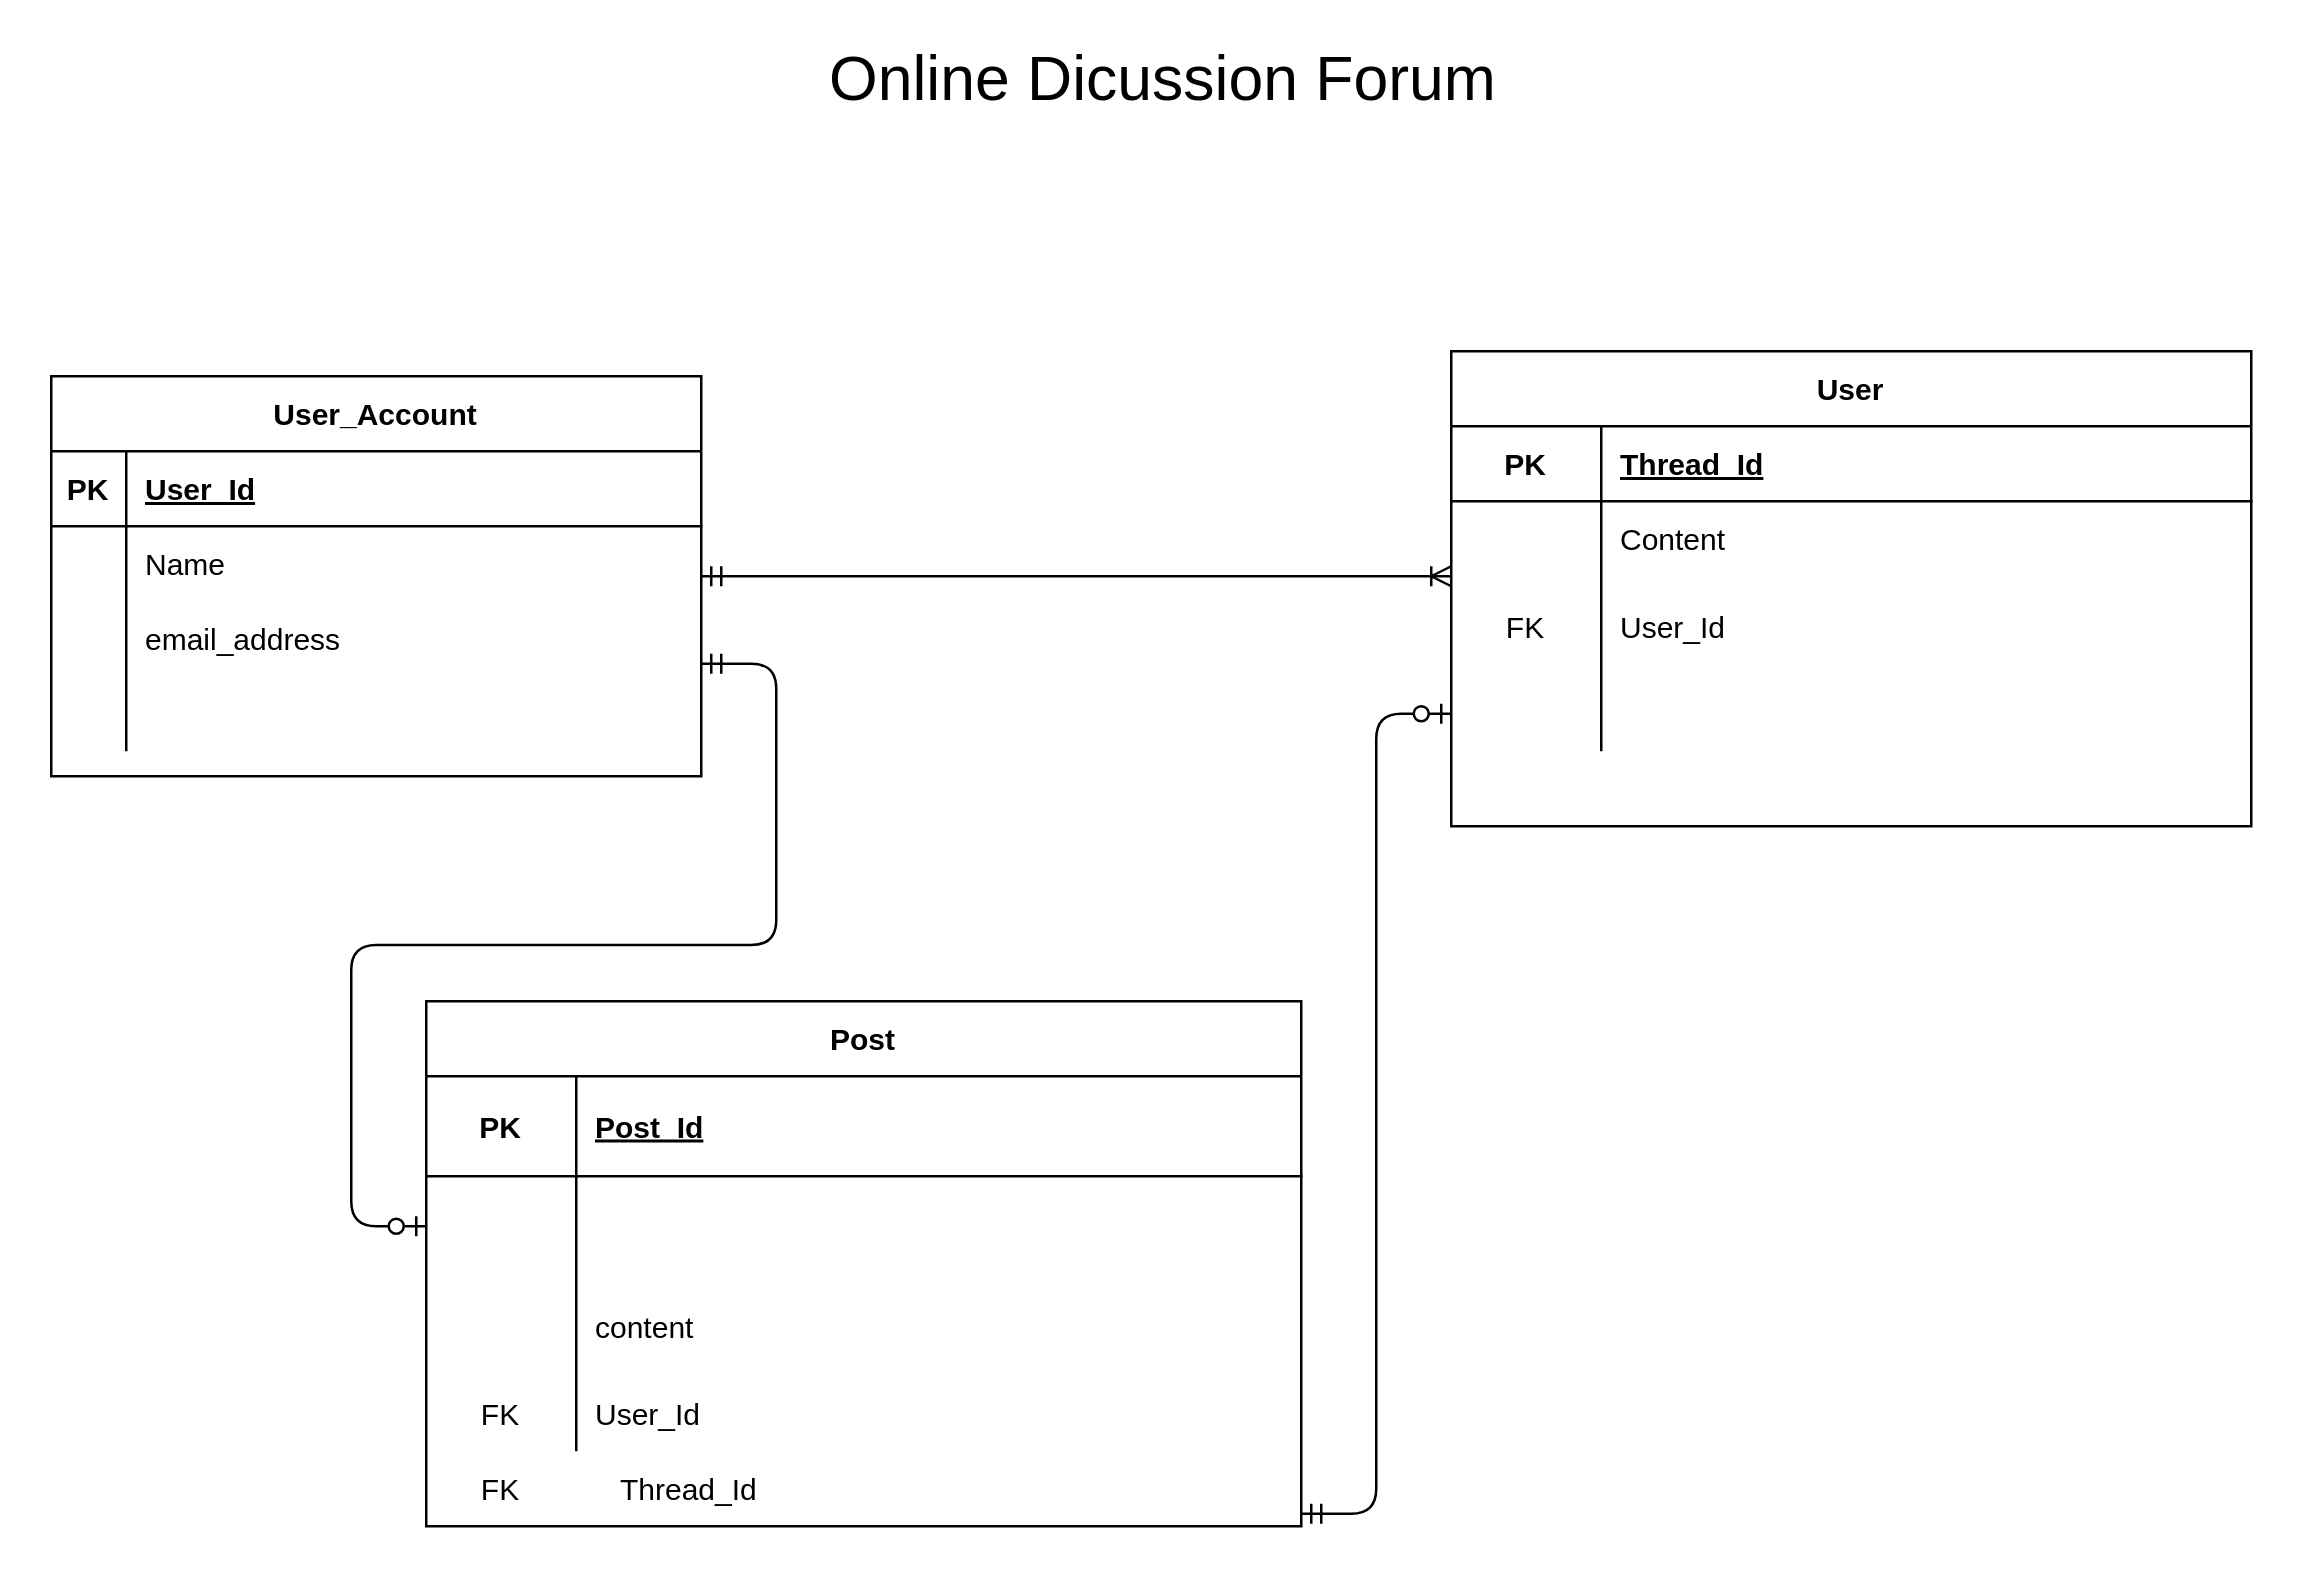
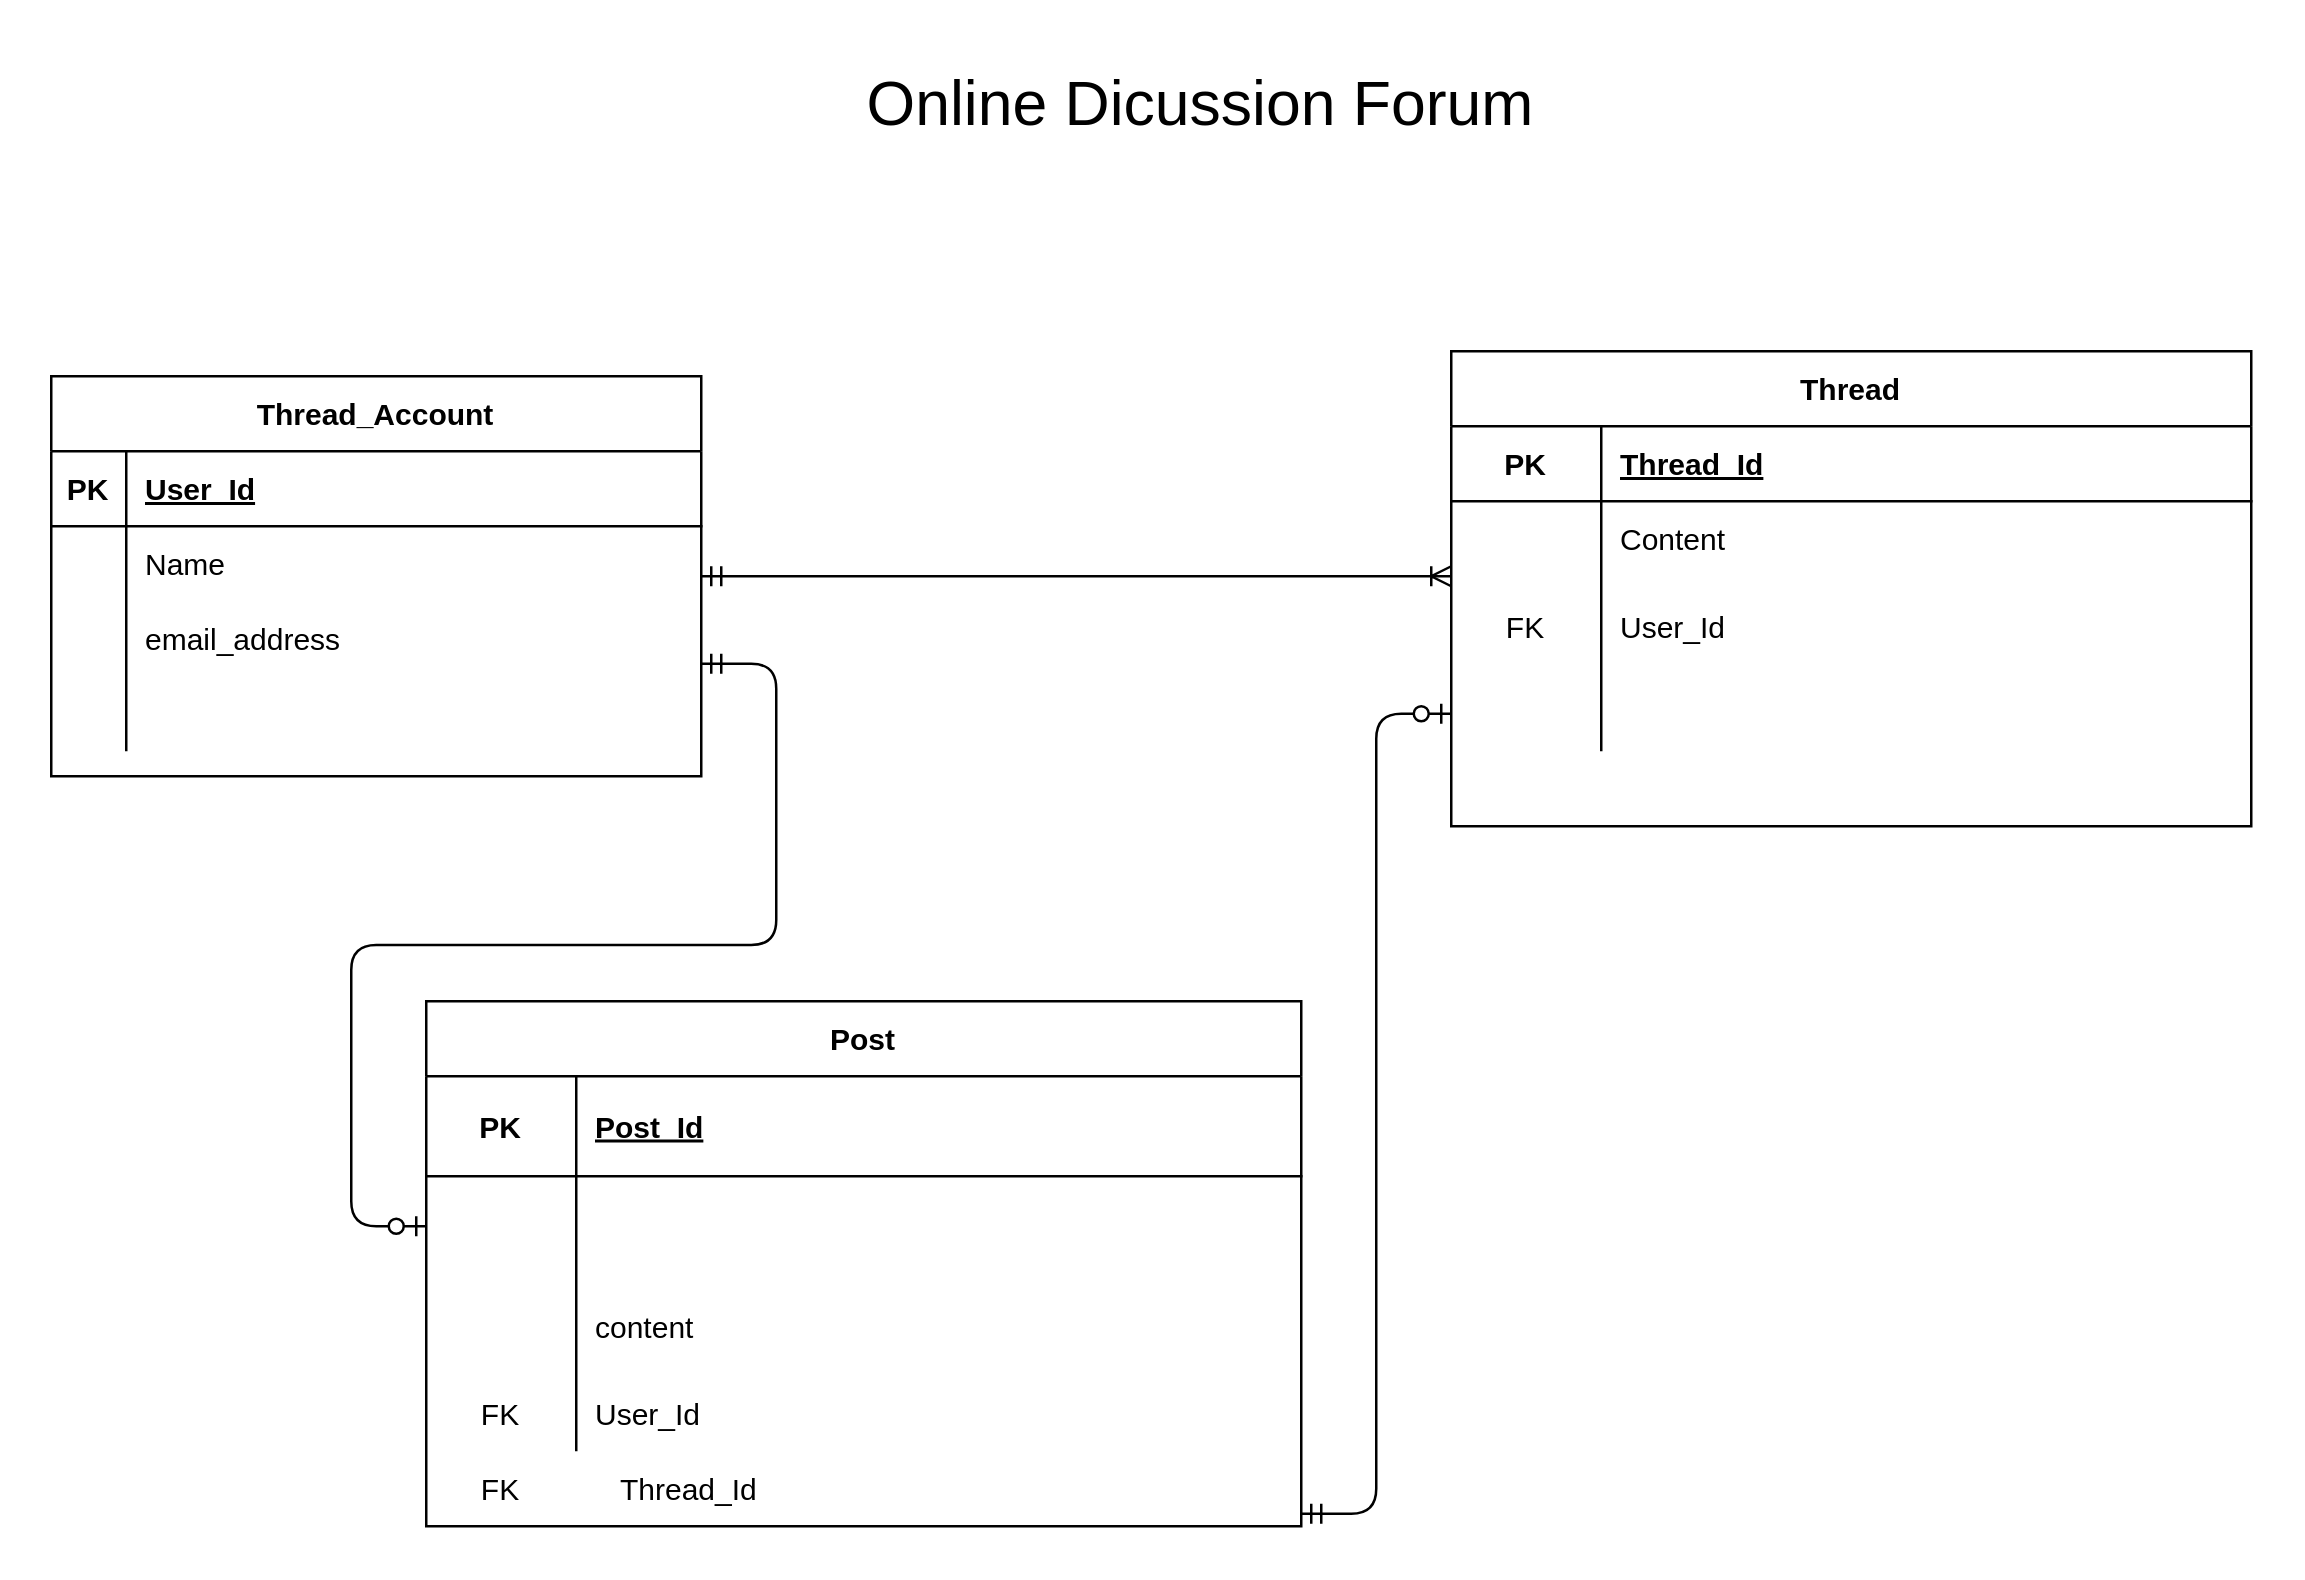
- <mxCell id="46" value="Online Dicussion Forum" style="text;html=1;strokeColor=none;fillColor=none;align=center;verticalAlign=middle;whiteSpace=wrap;rounded=0;fontSize=25;" parent="1" vertex="1"><mxGeometry x="290" y="20" width="350" height="20" as="geometry" /></mxCell>
+ <mxCell id="46" value="Online Dicussion Forum" style="text;html=1;strokeColor=none;fillColor=none;align=center;verticalAlign=middle;whiteSpace=wrap;rounded=0;fontSize=25;" parent="1" vertex="1"><mxGeometry x="305" y="30" width="350" height="20" as="geometry" /></mxCell>
- <mxCell id="29" value="User" style="shape=table;startSize=30;container=1;collapsible=1;childLayout=tableLayout;fixedRows=1;rowLines=0;fontStyle=1;align=center;resizeLast=1;" parent="1" vertex="1"><mxGeometry x="580" y="140" width="320" height="190" as="geometry" /></mxCell>
+ <mxCell id="29" value="Thread" style="shape=table;startSize=30;container=1;collapsible=1;childLayout=tableLayout;fixedRows=1;rowLines=0;fontStyle=1;align=center;resizeLast=1;" parent="1" vertex="1"><mxGeometry x="580" y="140" width="320" height="190" as="geometry" /></mxCell>
- <mxCell id="2" value="User_Account" style="shape=table;startSize=30;container=1;collapsible=1;childLayout=tableLayout;fixedRows=1;rowLines=0;fontStyle=1;align=center;resizeLast=1;" parent="1" vertex="1"><mxGeometry x="20" y="150" width="260" height="160" as="geometry" /></mxCell>
+ <mxCell id="2" value="Thread_Account" style="shape=table;startSize=30;container=1;collapsible=1;childLayout=tableLayout;fixedRows=1;rowLines=0;fontStyle=1;align=center;resizeLast=1;" parent="1" vertex="1"><mxGeometry x="20" y="150" width="260" height="160" as="geometry" /></mxCell>
